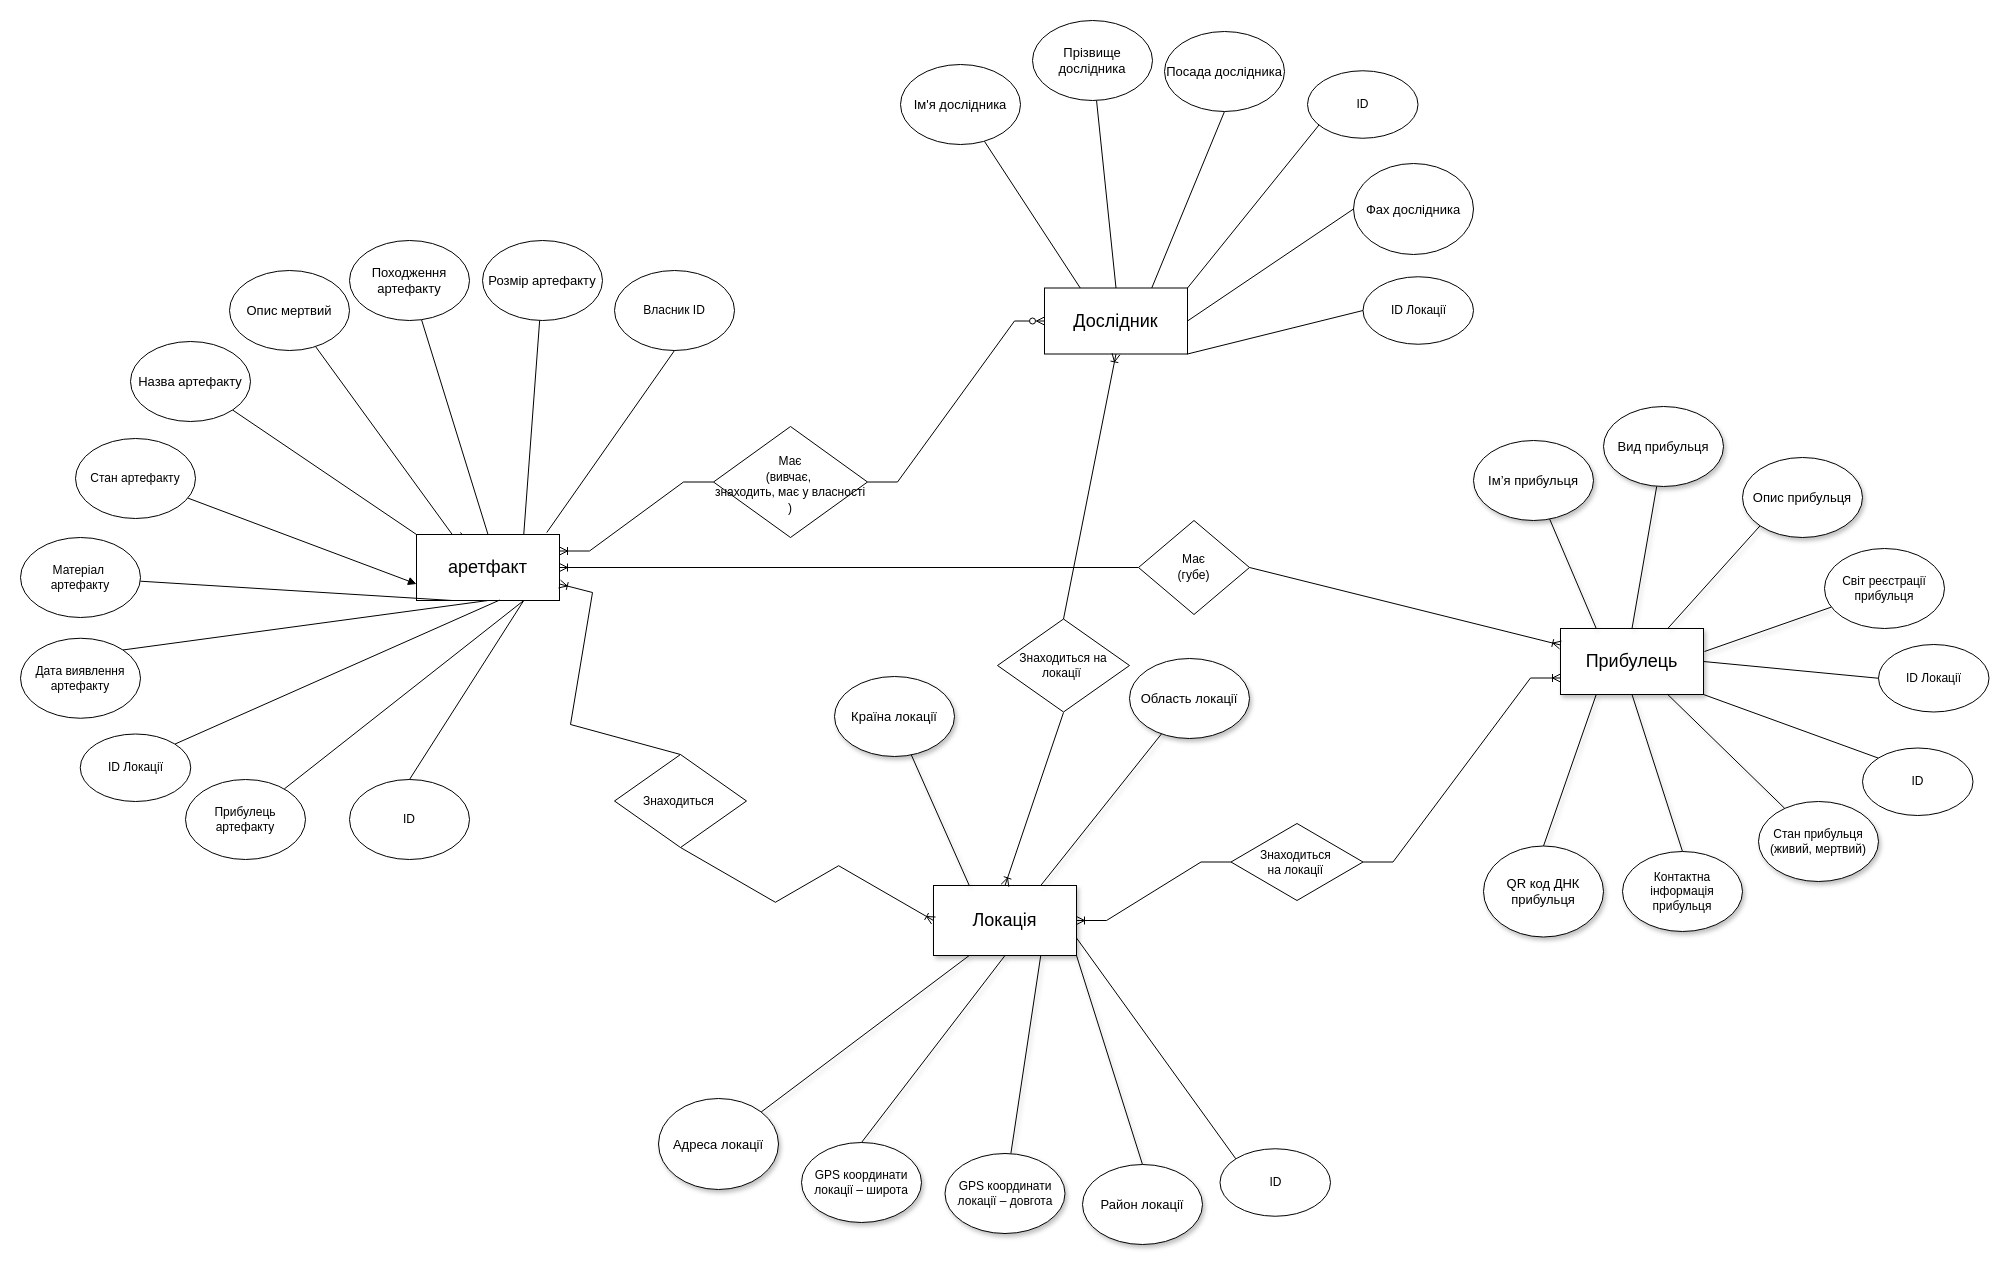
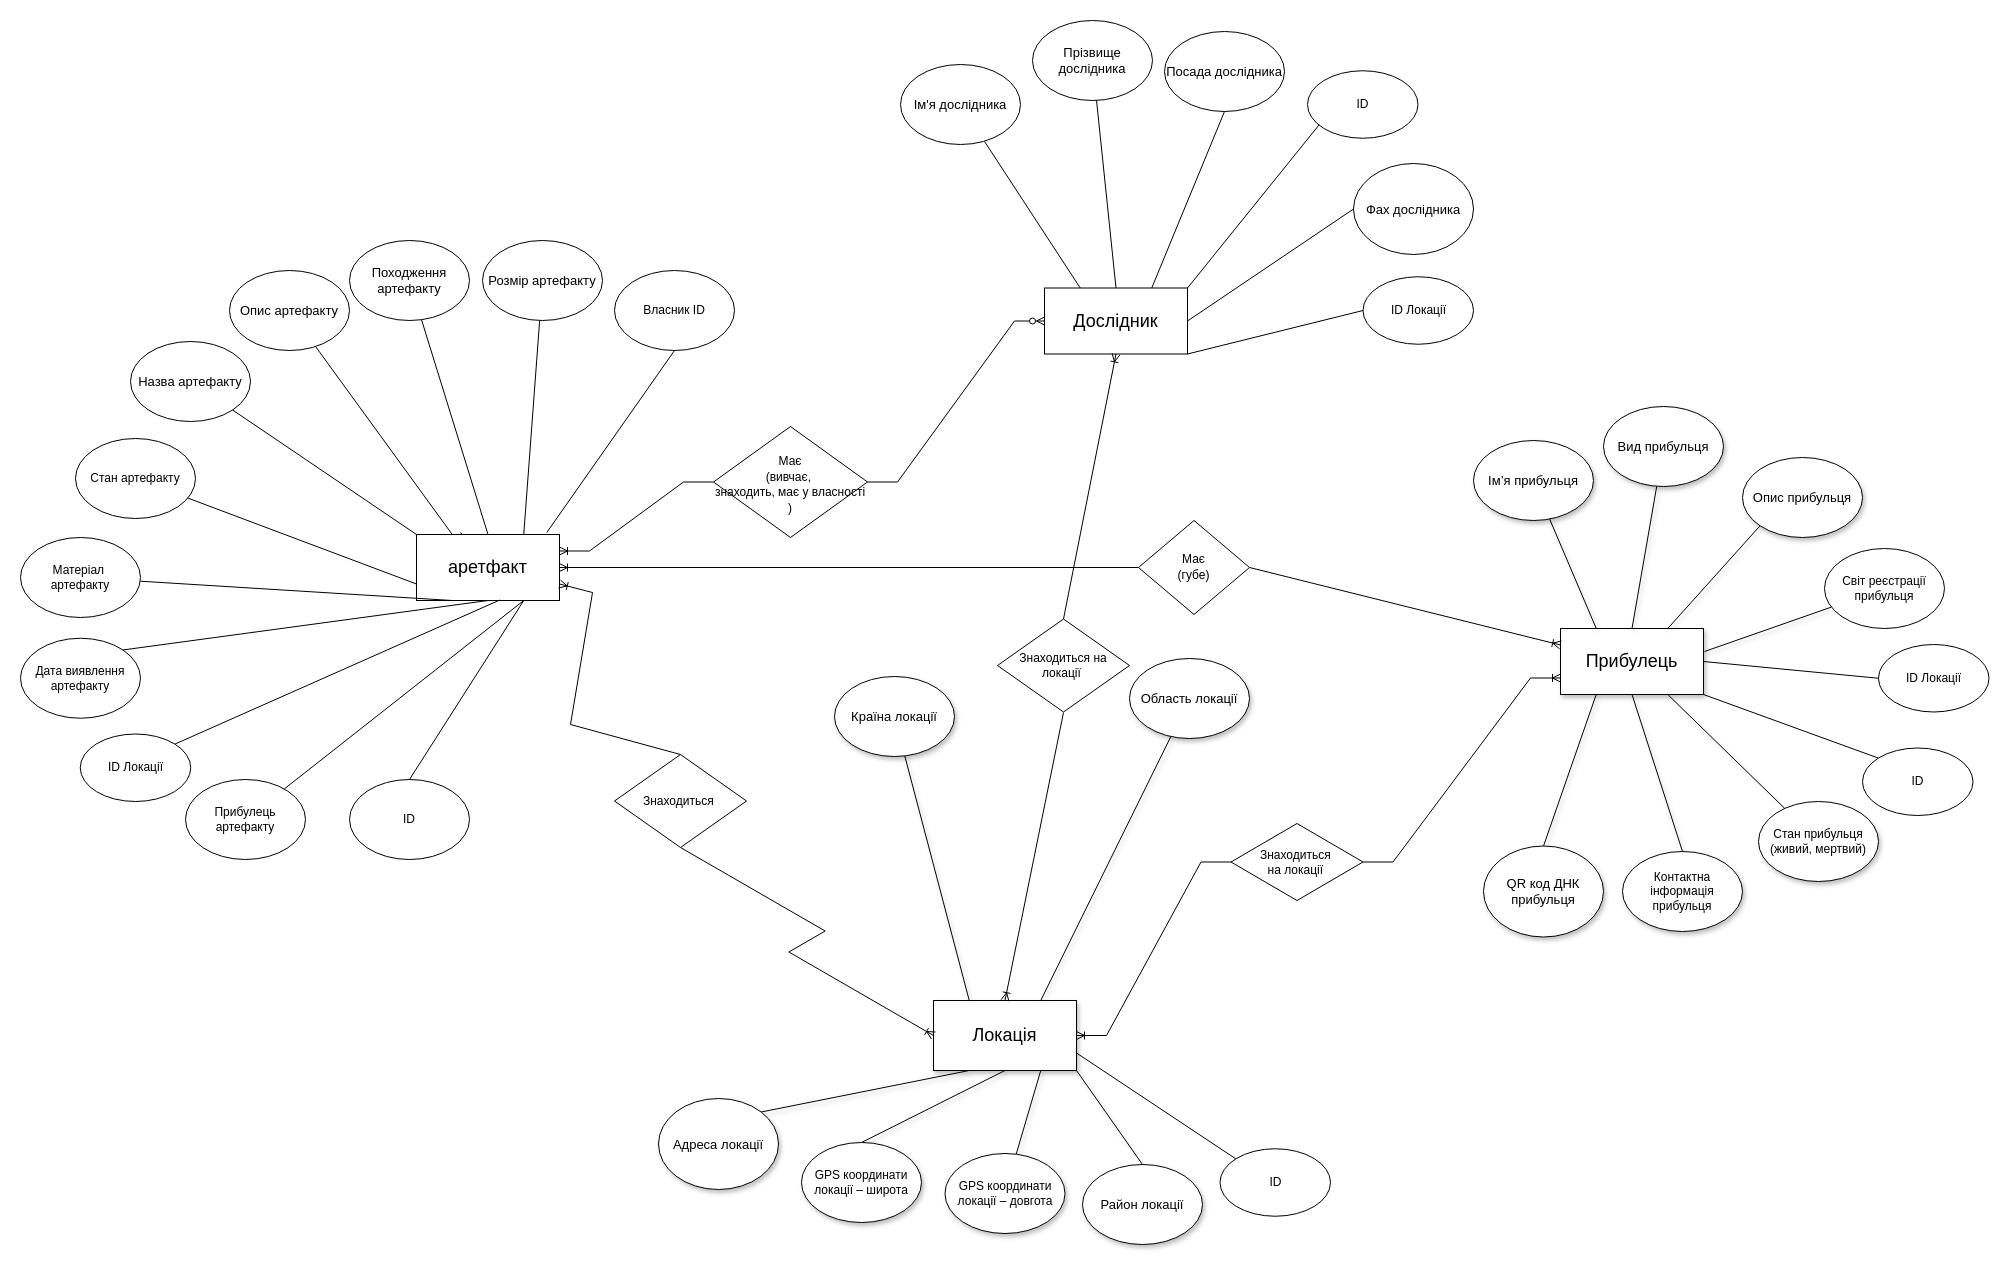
- <mxCell id="5" value="&lt;font style=&quot;font-size: 13px;&quot;&gt;Опис мертвий&lt;/font&gt;" style="ellipse;whiteSpace=wrap;html=1;shadow=0;" vertex="1" parent="1"><mxGeometry x="229" y="270" width="120" height="80" as="geometry" /></mxCell>
+ <mxCell id="5" value="&lt;font style=&quot;font-size: 13px;&quot;&gt;Опис артефакту&lt;/font&gt;" style="ellipse;whiteSpace=wrap;html=1;shadow=0;" vertex="1" parent="1"><mxGeometry x="229" y="270" width="120" height="80" as="geometry" /></mxCell>
- <mxCell id="17" value="" style="endArrow=block;html=1;rounded=0;entryX=0;entryY=0.75;entryDx=0;entryDy=0;" edge="1" parent="1" source="18" target="2"><mxGeometry width="50" height="50" relative="1" as="geometry"><mxPoint x="404" y="672" as="sourcePoint" /><mxPoint x="452" y="600" as="targetPoint" /></mxGeometry></mxCell>
+ <mxCell id="17" value="" style="endArrow=none;html=1;rounded=0;entryX=0;entryY=0.75;entryDx=0;entryDy=0;" edge="1" parent="1" source="18" target="2"><mxGeometry width="50" height="50" relative="1" as="geometry"><mxPoint x="404" y="672" as="sourcePoint" /><mxPoint x="452" y="600" as="targetPoint" /></mxGeometry></mxCell>
- <mxCell id="28" value="&lt;font style=&quot;font-size: 18px;&quot;&gt;Локація&lt;/font&gt;" style="rounded=0;whiteSpace=wrap;html=1;shadow=1;" vertex="1" parent="1"><mxGeometry x="933" y="885" width="143" height="70" as="geometry" /></mxCell>
+ <mxCell id="28" value="&lt;font style=&quot;font-size: 18px;&quot;&gt;Локація&lt;/font&gt;" style="rounded=0;whiteSpace=wrap;html=1;shadow=1;" vertex="1" parent="1"><mxGeometry x="933" y="1000" width="143" height="70" as="geometry" /></mxCell>
